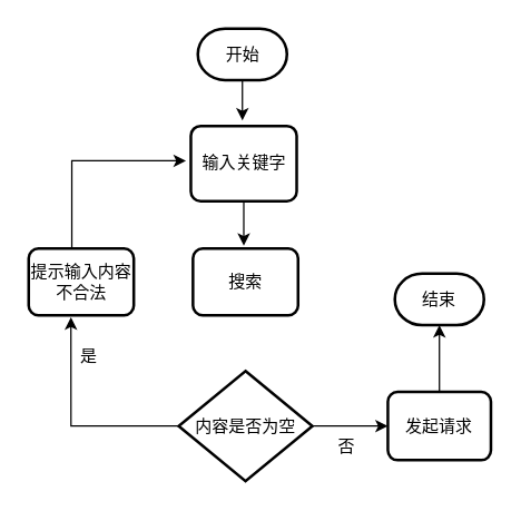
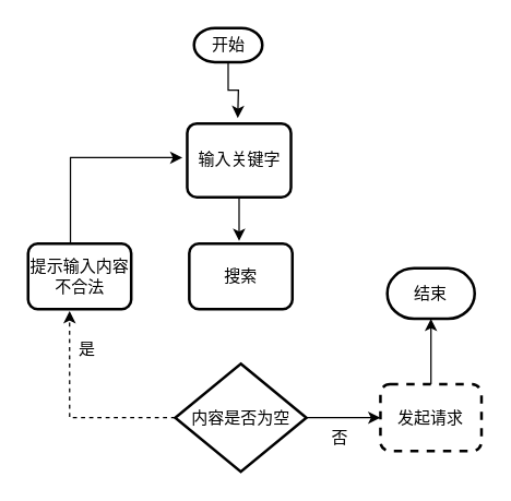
- <mxCell id="3" value="开始" style="strokeWidth=2;html=1;shape=mxgraph.flowchart.terminator;whiteSpace=wrap;" vertex="1" parent="1"><mxGeometry x="141.5" y="20" width="64" height="37" as="geometry" /></mxCell>
+ <mxCell id="3" value="开始" style="strokeWidth=2;html=1;shape=mxgraph.flowchart.terminator;whiteSpace=wrap;" vertex="1" parent="1"><mxGeometry x="141.5" y="20" width="50" height="25" as="geometry" /></mxCell>
- <mxCell id="5" style="edgeStyle=orthogonalEdgeStyle;rounded=0;orthogonalLoop=1;jettySize=auto;html=1;entryX=0.402;entryY=1.028;entryDx=0;entryDy=0;entryPerimeter=0;" edge="1" parent="1" source="6" target="16"><mxGeometry relative="1" as="geometry"><mxPoint x="47.667" y="305.5" as="targetPoint" /></mxGeometry></mxCell>
+ <mxCell id="5" style="edgeStyle=orthogonalEdgeStyle;rounded=0;orthogonalLoop=1;jettySize=auto;html=1;entryX=0.402;entryY=1.028;entryDx=0;entryDy=0;entryPerimeter=0;dashed=1;" edge="1" parent="1" source="6" target="16"><mxGeometry relative="1" as="geometry"><mxPoint x="47.667" y="305.5" as="targetPoint" /></mxGeometry></mxCell>
- <mxCell id="11" value="发起请求" style="rounded=1;whiteSpace=wrap;html=1;absoluteArcSize=1;arcSize=14;strokeWidth=2;" vertex="1" parent="1"><mxGeometry x="278" y="281" width="74" height="49" as="geometry" /></mxCell>
+ <mxCell id="11" value="发起请求" style="rounded=1;whiteSpace=wrap;html=1;absoluteArcSize=1;arcSize=14;strokeWidth=2;dashed=1;" vertex="1" parent="1"><mxGeometry x="278" y="281" width="74" height="49" as="geometry" /></mxCell>
